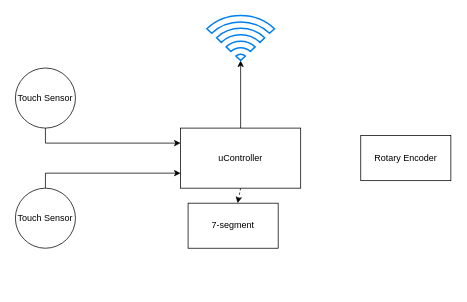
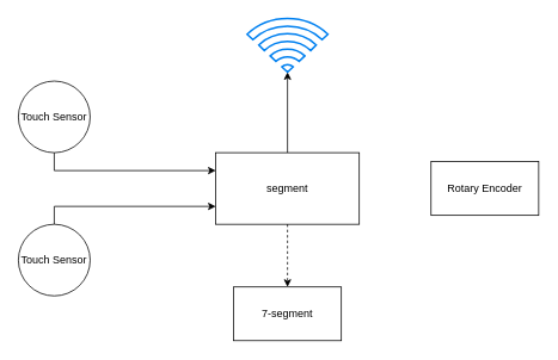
- <mxCell id="3" value="uController" style="rounded=0;whiteSpace=wrap;html=1;" vertex="1" parent="1"><mxGeometry x="240" y="170" width="160" height="80" as="geometry" /></mxCell>
+ <mxCell id="3" value="segment" style="rounded=0;whiteSpace=wrap;html=1;" vertex="1" parent="1"><mxGeometry x="240" y="170" width="160" height="80" as="geometry" /></mxCell>
- <mxCell id="4" value="7-segment" style="rounded=0;whiteSpace=wrap;html=1;" vertex="1" parent="1"><mxGeometry x="250" y="270" width="120" height="60" as="geometry" /></mxCell>
+ <mxCell id="4" value="7-segment" style="rounded=0;whiteSpace=wrap;html=1;" vertex="1" parent="1"><mxGeometry x="260" y="320" width="120" height="60" as="geometry" /></mxCell>
